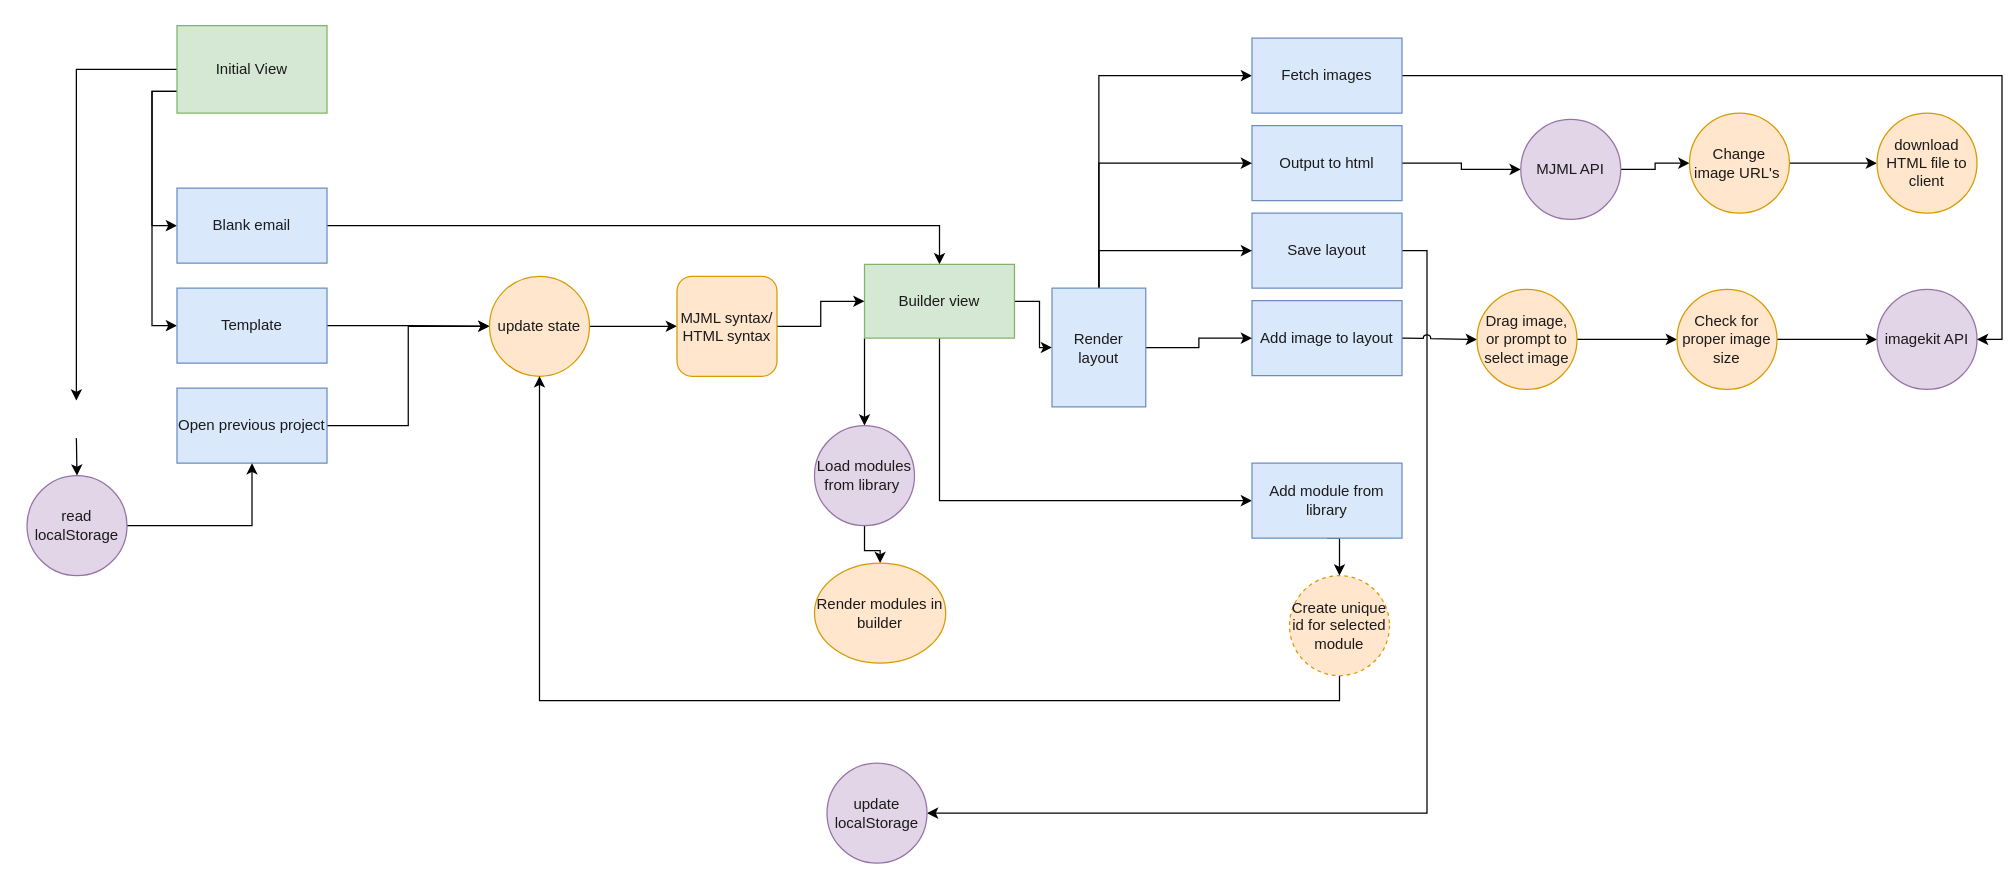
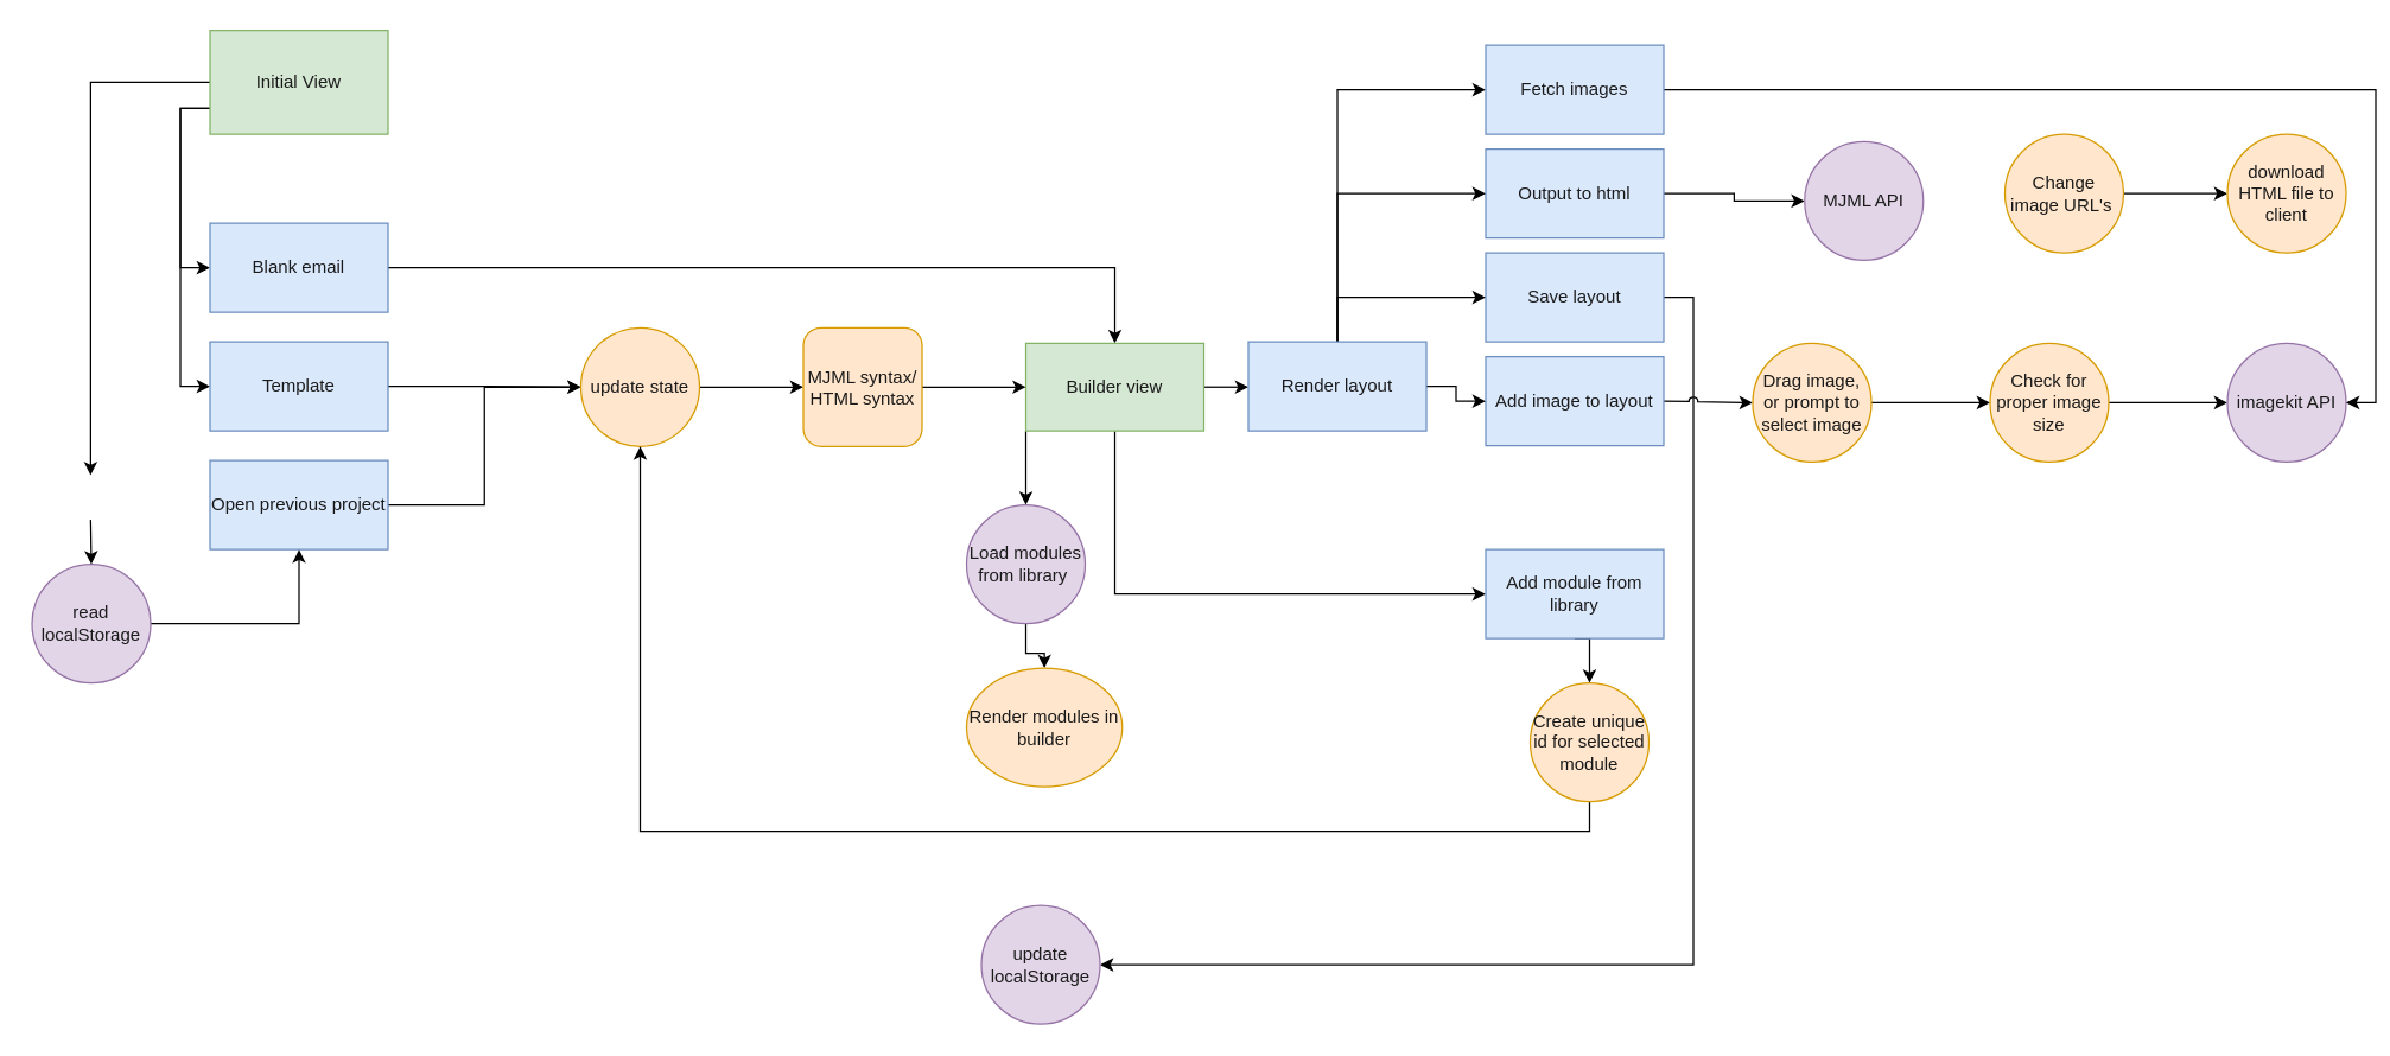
- <mxCell id="31" value="" style="edgeStyle=orthogonalEdgeStyle;rounded=0;orthogonalLoop=1;jettySize=auto;html=1;fontColor=#1A1A1A;" parent="1" source="32" target="34" edge="1"><mxGeometry relative="1" as="geometry" /></mxCell>
- <mxCell id="19" value="Builder view" style="rounded=1;whiteSpace=wrap;html=1;arcSize=0;fillColor=#d5e8d4;strokeColor=#82b366;fontColor=#1A1A1A;" parent="1" vertex="1"><mxGeometry x="691" y="211" width="120" height="59" as="geometry" /></mxCell>
+ <mxCell id="19" value="Builder view" style="rounded=1;whiteSpace=wrap;html=1;arcSize=0;fillColor=#d5e8d4;strokeColor=#82b366;fontColor=#1A1A1A;" parent="1" vertex="1"><mxGeometry x="691" y="231" width="120" height="59" as="geometry" /></mxCell>
- <mxCell id="48" value="Render layout" style="whiteSpace=wrap;html=1;fillColor=#dae8fc;strokeColor=#6c8ebf;fontColor=#1A1A1A;" parent="1" vertex="1"><mxGeometry x="841" y="230" width="75" height="95" as="geometry" /></mxCell>
+ <mxCell id="48" value="Render layout" style="whiteSpace=wrap;html=1;fillColor=#dae8fc;strokeColor=#6c8ebf;fontColor=#1A1A1A;" parent="1" vertex="1"><mxGeometry x="841" y="230" width="120" height="60" as="geometry" /></mxCell>
- <mxCell id="25" value="Create unique id for selected module" style="ellipse;whiteSpace=wrap;html=1;aspect=fixed;fillColor=#ffe6cc;strokeColor=#d79b00;fontColor=#1A1A1A;dashed=1;" parent="1" vertex="1"><mxGeometry x="1031" y="460" width="80" height="80" as="geometry" /></mxCell>
+ <mxCell id="25" value="Create unique id for selected module" style="ellipse;whiteSpace=wrap;html=1;aspect=fixed;fillColor=#ffe6cc;strokeColor=#d79b00;fontColor=#1A1A1A;" parent="1" vertex="1"><mxGeometry x="1031" y="460" width="80" height="80" as="geometry" /></mxCell>
